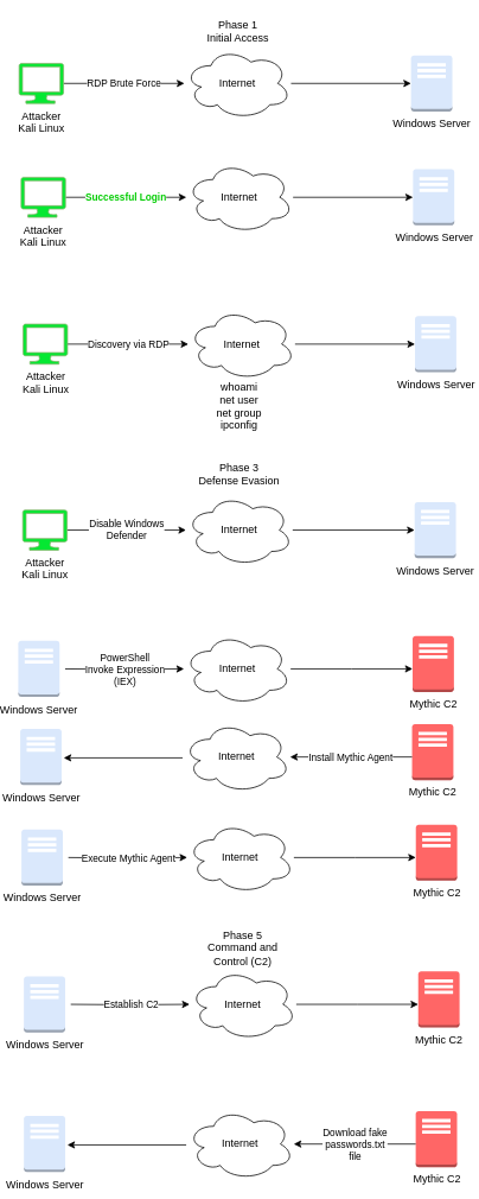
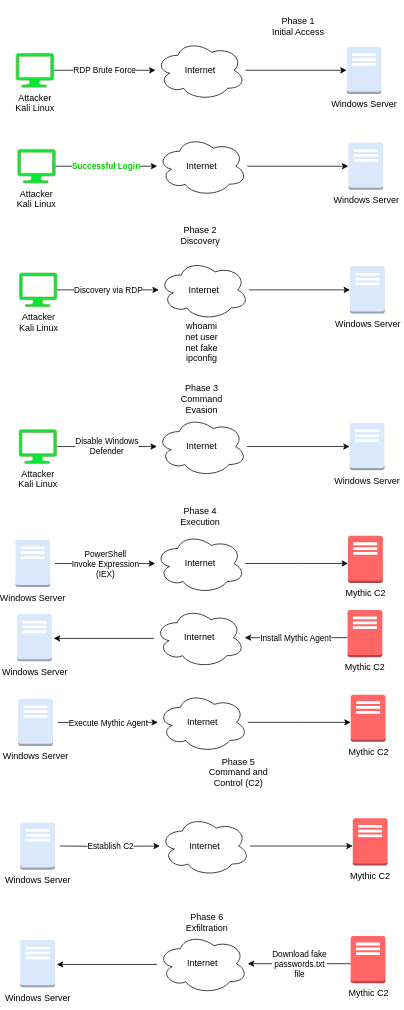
- <mxCell id="13" value="Phase 1&lt;div&gt;Initial Access&lt;/div&gt;" style="text;html=1;align=center;verticalAlign=middle;whiteSpace=wrap;rounded=0;" vertex="1" parent="1"><mxGeometry x="224.5" y="20" width="85" height="30" as="geometry" /></mxCell>
+ <mxCell id="13" value="Phase 1&lt;div&gt;Initial Access&lt;/div&gt;" style="text;html=1;align=center;verticalAlign=middle;whiteSpace=wrap;rounded=0;" vertex="1" parent="1"><mxGeometry x="354.5" y="20" width="85" height="30" as="geometry" /></mxCell>
+ <mxCell id="14" value="Phase 2&lt;div&gt;Discovery&lt;/div&gt;" style="text;html=1;align=center;verticalAlign=middle;whiteSpace=wrap;rounded=0;" vertex="1" parent="1"><mxGeometry x="237" y="298" width="60" height="30" as="geometry" /></mxCell>
- <mxCell id="20" value="whoami&lt;div&gt;net user&lt;/div&gt;&lt;div&gt;net group&lt;/div&gt;&lt;div&gt;ipconfig&lt;/div&gt;" style="text;html=1;align=center;verticalAlign=middle;whiteSpace=wrap;rounded=0;" vertex="1" parent="1"><mxGeometry x="239.25" y="441" width="60" height="30" as="geometry" /></mxCell>
+ <mxCell id="20" value="whoami&lt;div&gt;net user&lt;/div&gt;&lt;div&gt;net fake&lt;/div&gt;&lt;div&gt;ipconfig&lt;/div&gt;" style="text;html=1;align=center;verticalAlign=middle;whiteSpace=wrap;rounded=0;" vertex="1" parent="1"><mxGeometry x="239.25" y="441" width="60" height="30" as="geometry" /></mxCell>
- <mxCell id="26" value="Phase 3&lt;div&gt;Defense Evasion&lt;/div&gt;" style="text;html=1;align=center;verticalAlign=middle;whiteSpace=wrap;rounded=0;" vertex="1" parent="1"><mxGeometry x="218.06" y="517" width="101.5" height="30" as="geometry" /></mxCell>
+ <mxCell id="26" value="Phase 3&lt;div&gt;Command Evasion&lt;/div&gt;" style="text;html=1;align=center;verticalAlign=middle;whiteSpace=wrap;rounded=0;" vertex="1" parent="1"><mxGeometry x="218.06" y="517" width="101.5" height="30" as="geometry" /></mxCell>
+ <mxCell id="30" value="Phase 4&lt;div&gt;Execution&lt;/div&gt;" style="text;html=1;align=center;verticalAlign=middle;whiteSpace=wrap;rounded=0;" vertex="1" parent="1"><mxGeometry x="215.81" y="673" width="101.5" height="30" as="geometry" /></mxCell>
- <mxCell id="46" value="Phase 5&lt;div&gt;Command and Control (C2)&lt;/div&gt;" style="text;html=1;align=center;verticalAlign=middle;whiteSpace=wrap;rounded=0;" vertex="1" parent="1"><mxGeometry x="222.13" y="1050" width="101.5" height="30" as="geometry" /></mxCell>
+ <mxCell id="46" value="Phase 5&lt;div&gt;Command and Control (C2)&lt;/div&gt;" style="text;html=1;align=center;verticalAlign=middle;whiteSpace=wrap;rounded=0;" vertex="1" parent="1"><mxGeometry x="267.13" y="1015" width="101.5" height="30" as="geometry" /></mxCell>
+ <mxCell id="53" value="Phase 6&lt;div&gt;Exfiltration&lt;/div&gt;" style="text;html=1;align=center;verticalAlign=middle;whiteSpace=wrap;rounded=0;" vertex="1" parent="1"><mxGeometry x="245.62" y="1215" width="60" height="30" as="geometry" /></mxCell>
